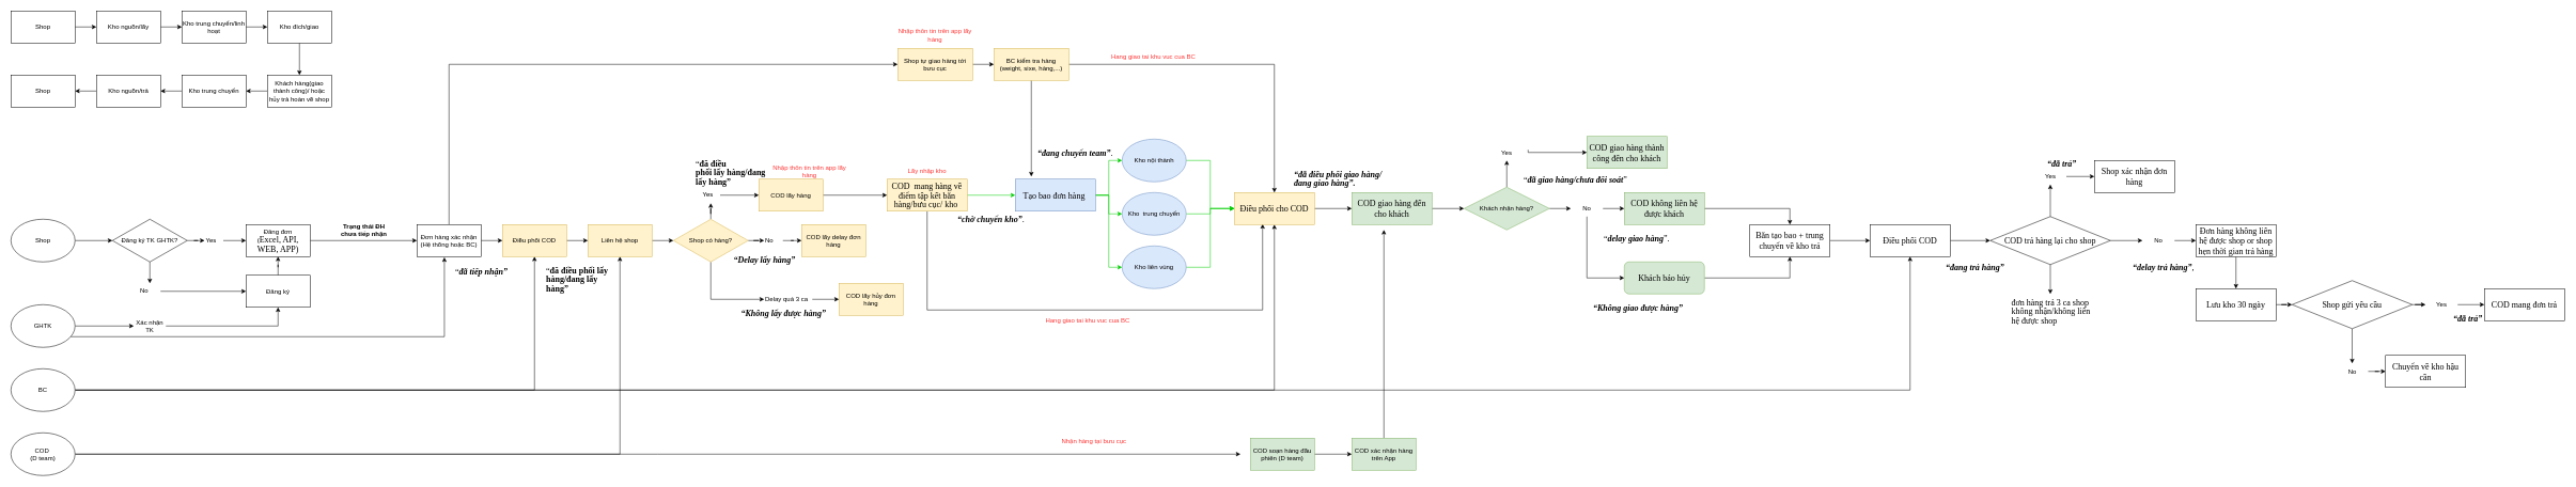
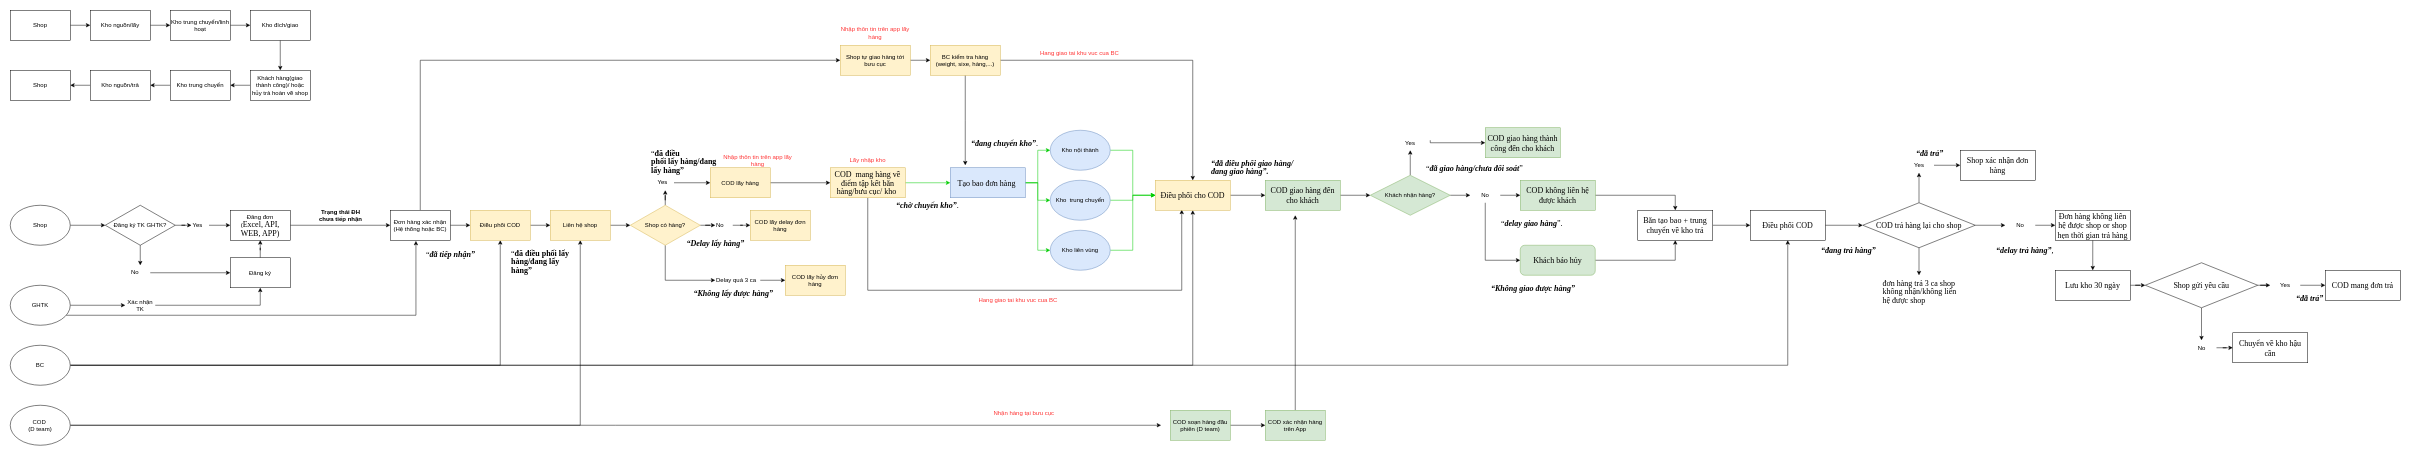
- <mxCell id="83" value="&lt;b&gt;&lt;i&gt;&lt;span lang=&quot;EN-US&quot; style=&quot;font-size: 12.0pt ; line-height: 107% ; font-family: &amp;quot;times new roman&amp;quot; , serif ; color: black&quot;&gt;“đang chuyển team”&lt;/span&gt;&lt;/i&gt;&lt;/b&gt;&lt;span lang=&quot;EN-US&quot; style=&quot;font-size: 12.0pt ; line-height: 107% ; font-family: &amp;quot;times new roman&amp;quot; , serif ; color: black&quot;&gt;.&lt;/span&gt;" style="text;whiteSpace=wrap;html=1;" vertex="1" parent="1"><mxGeometry x="1940" y="270" width="160" height="30" as="geometry" /></mxCell>
+ <mxCell id="83" value="&lt;b&gt;&lt;i&gt;&lt;span lang=&quot;EN-US&quot; style=&quot;font-size: 12.0pt ; line-height: 107% ; font-family: &amp;quot;times new roman&amp;quot; , serif ; color: black&quot;&gt;“đang chuyển kho”&lt;/span&gt;&lt;/i&gt;&lt;/b&gt;&lt;span lang=&quot;EN-US&quot; style=&quot;font-size: 12.0pt ; line-height: 107% ; font-family: &amp;quot;times new roman&amp;quot; , serif ; color: black&quot;&gt;.&lt;/span&gt;" style="text;whiteSpace=wrap;html=1;" vertex="1" parent="1"><mxGeometry x="1940" y="270" width="160" height="30" as="geometry" /></mxCell>
